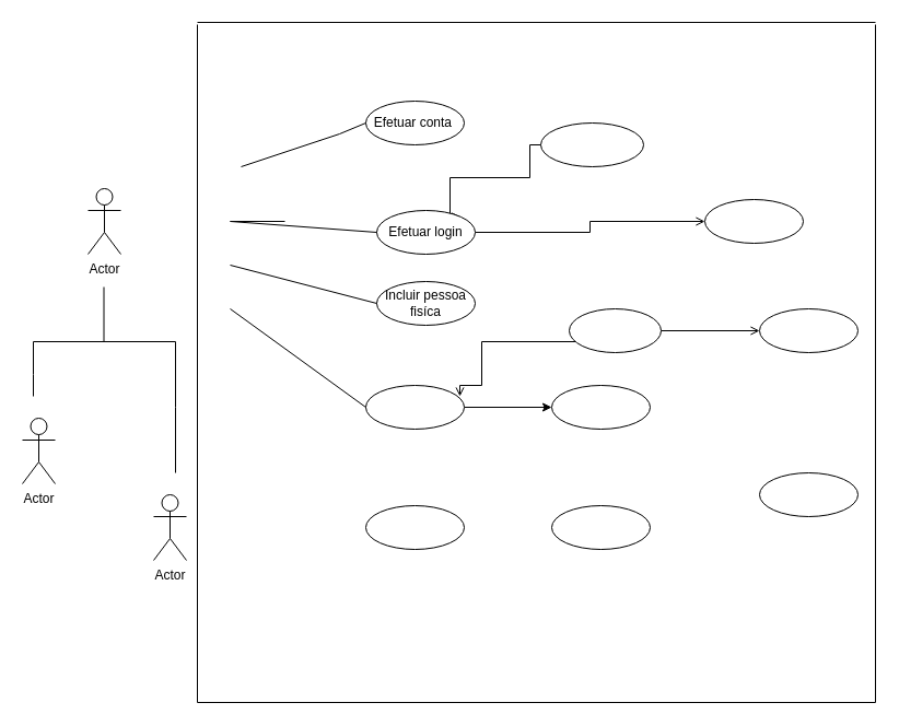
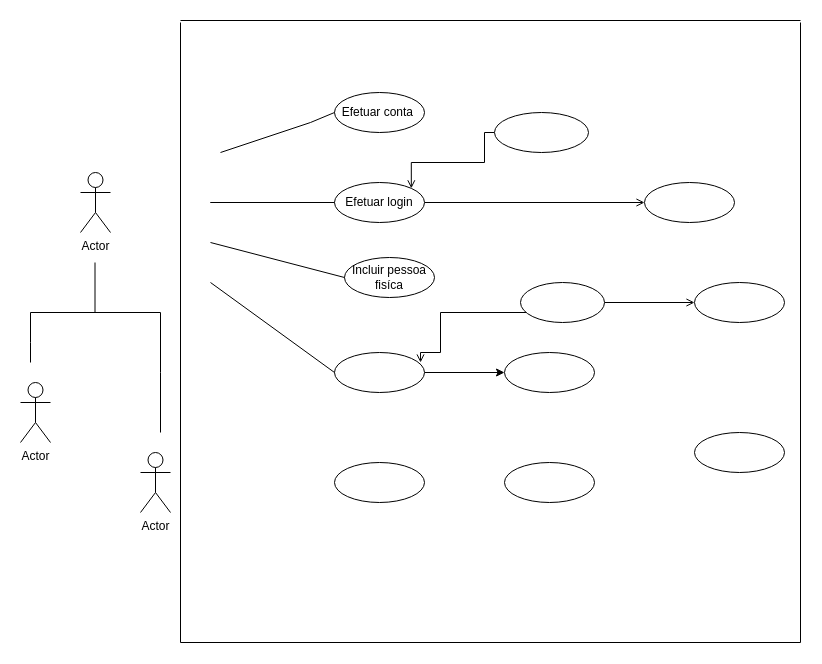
- <mxCell id="7" value="Efetuar login" style="ellipse;whiteSpace=wrap;html=1;" vertex="1" parent="1"><mxGeometry x="344" y="192" width="90" height="40" as="geometry" /></mxCell>
+ <mxCell id="7" value="Efetuar login" style="ellipse;whiteSpace=wrap;html=1;" vertex="1" parent="1"><mxGeometry x="334" y="182" width="90" height="40" as="geometry" /></mxCell>
